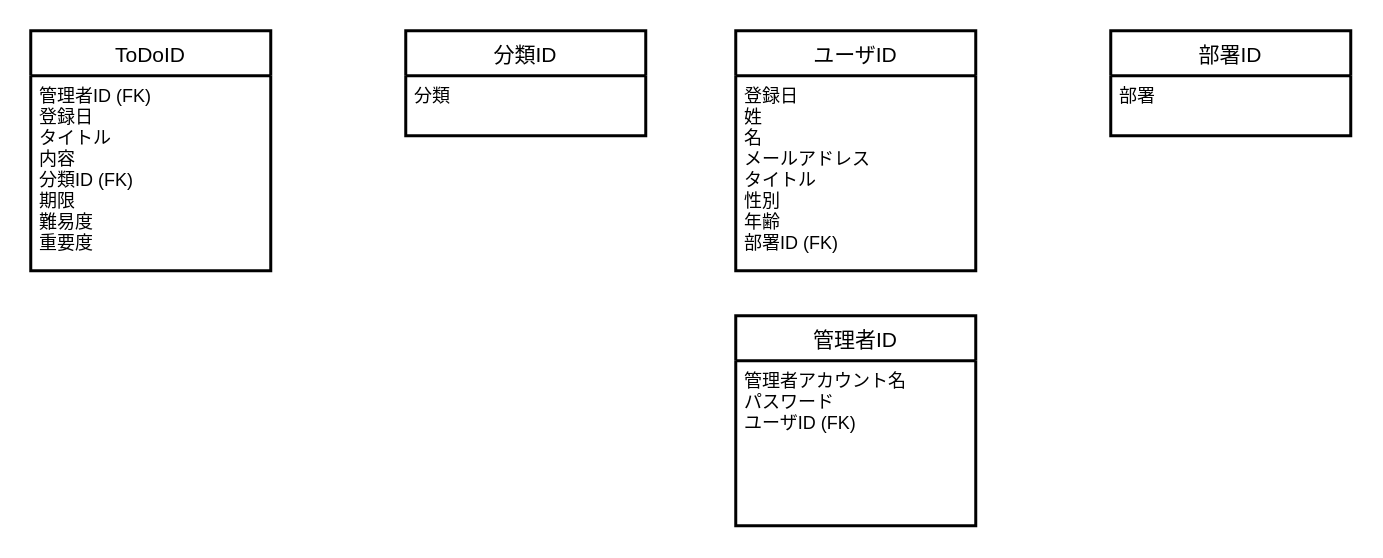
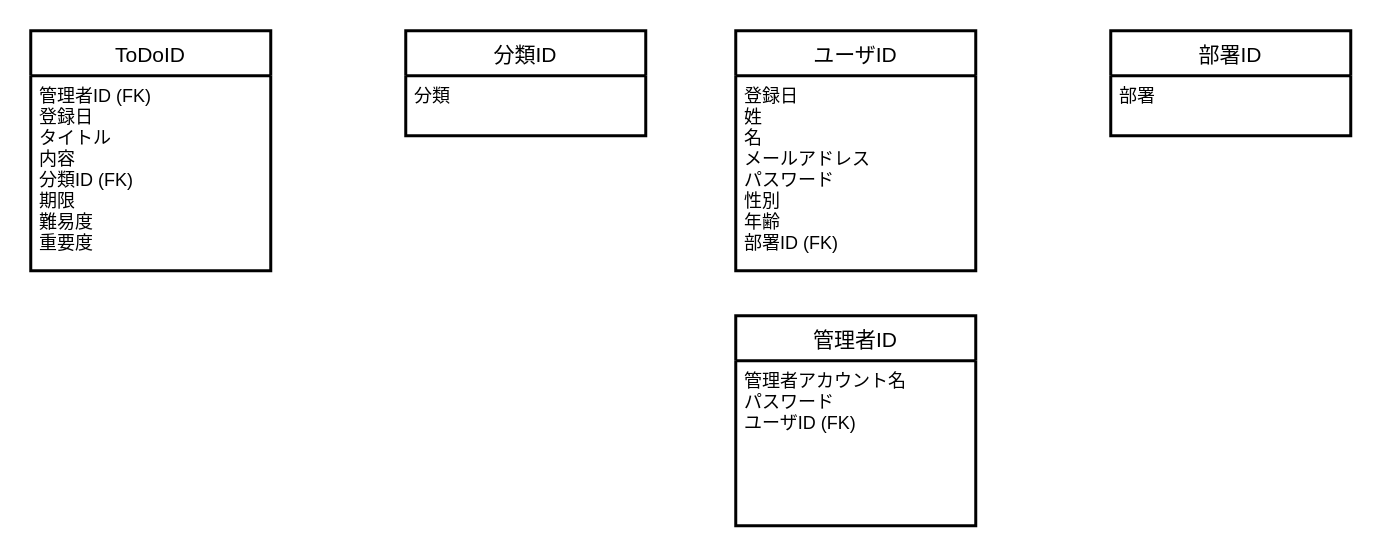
- <mxCell id="7" value="登録日&#10;姓&#10;名&#10;メールアドレス&#10;タイトル&#10;性別&#10;年齢&#10;部署ID (FK)" style="align=left;strokeColor=none;fillColor=none;spacingLeft=4;fontSize=12;verticalAlign=top;resizable=0;rotatable=0;part=1;" parent="6" vertex="1"><mxGeometry y="30" width="160" height="130" as="geometry" /></mxCell>
+ <mxCell id="7" value="登録日&#10;姓&#10;名&#10;メールアドレス&#10;パスワード&#10;性別&#10;年齢&#10;部署ID (FK)" style="align=left;strokeColor=none;fillColor=none;spacingLeft=4;fontSize=12;verticalAlign=top;resizable=0;rotatable=0;part=1;" parent="6" vertex="1"><mxGeometry y="30" width="160" height="130" as="geometry" /></mxCell>
